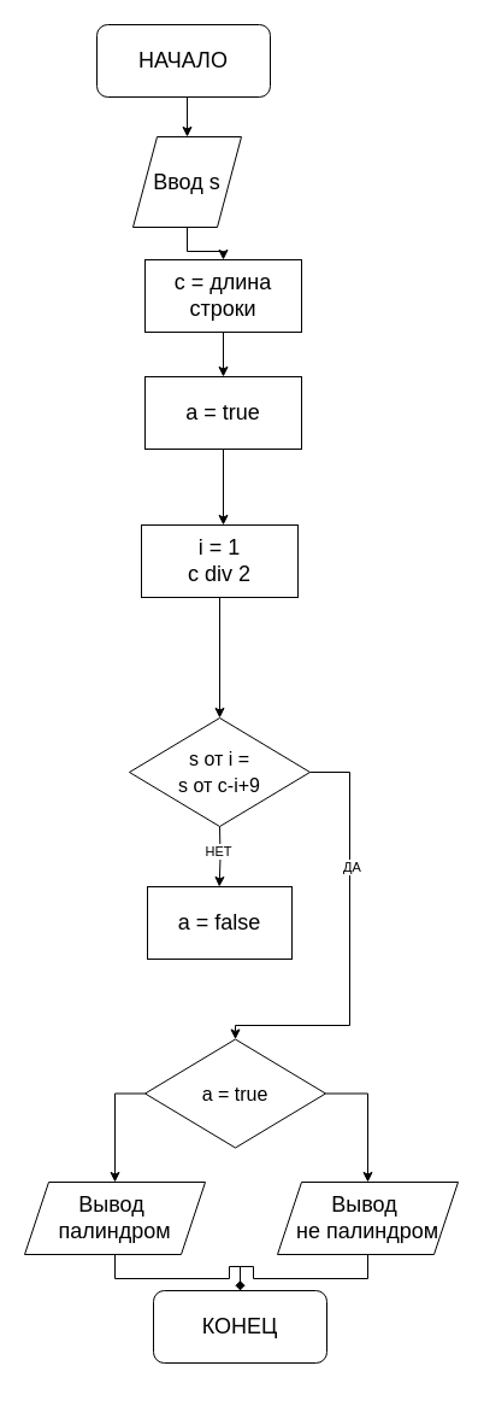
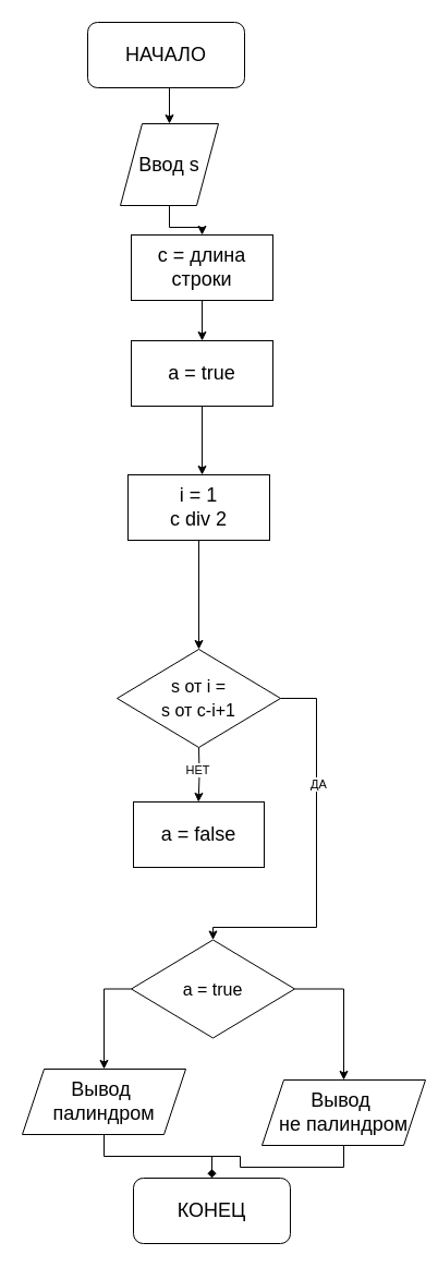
- <mxCell id="12" value="&lt;font style=&quot;font-size: 16px;&quot;&gt;s от i = &lt;br&gt;s от c-i+9&lt;br&gt;&lt;/font&gt;" style="rhombus;whiteSpace=wrap;html=1;fontSize=18;" parent="1" vertex="1"><mxGeometry x="107" y="595" width="150" height="90" as="geometry" /></mxCell>
+ <mxCell id="12" value="&lt;font style=&quot;font-size: 16px;&quot;&gt;s от i = &lt;br&gt;s от c-i+1&lt;br&gt;&lt;/font&gt;" style="rhombus;whiteSpace=wrap;html=1;fontSize=18;" parent="1" vertex="1"><mxGeometry x="107" y="595" width="150" height="90" as="geometry" /></mxCell>
- <mxCell id="19" value="&lt;font style=&quot;font-size: 18px;&quot;&gt;Вывод&amp;nbsp;&lt;br&gt;не палиндром&lt;br&gt;&lt;/font&gt;" style="shape=parallelogram;perimeter=parallelogramPerimeter;whiteSpace=wrap;html=1;fixedSize=1;fontSize=18;" parent="1" vertex="1"><mxGeometry x="230" y="980" width="150" height="60" as="geometry" /></mxCell>
+ <mxCell id="19" value="&lt;font style=&quot;font-size: 18px;&quot;&gt;Вывод&amp;nbsp;&lt;br&gt;не палиндром&lt;br&gt;&lt;/font&gt;" style="shape=parallelogram;perimeter=parallelogramPerimeter;whiteSpace=wrap;html=1;fixedSize=1;fontSize=18;" parent="1" vertex="1"><mxGeometry x="240" y="990" width="150" height="60" as="geometry" /></mxCell>
- <mxCell id="23" value="КОНЕЦ" style="rounded=1;whiteSpace=wrap;html=1;fontSize=18;" parent="1" vertex="1"><mxGeometry x="127" y="1070" width="144" height="60" as="geometry" /></mxCell>
+ <mxCell id="23" value="КОНЕЦ" style="rounded=1;whiteSpace=wrap;html=1;fontSize=18;" parent="1" vertex="1"><mxGeometry x="122" y="1080" width="144" height="60" as="geometry" /></mxCell>
